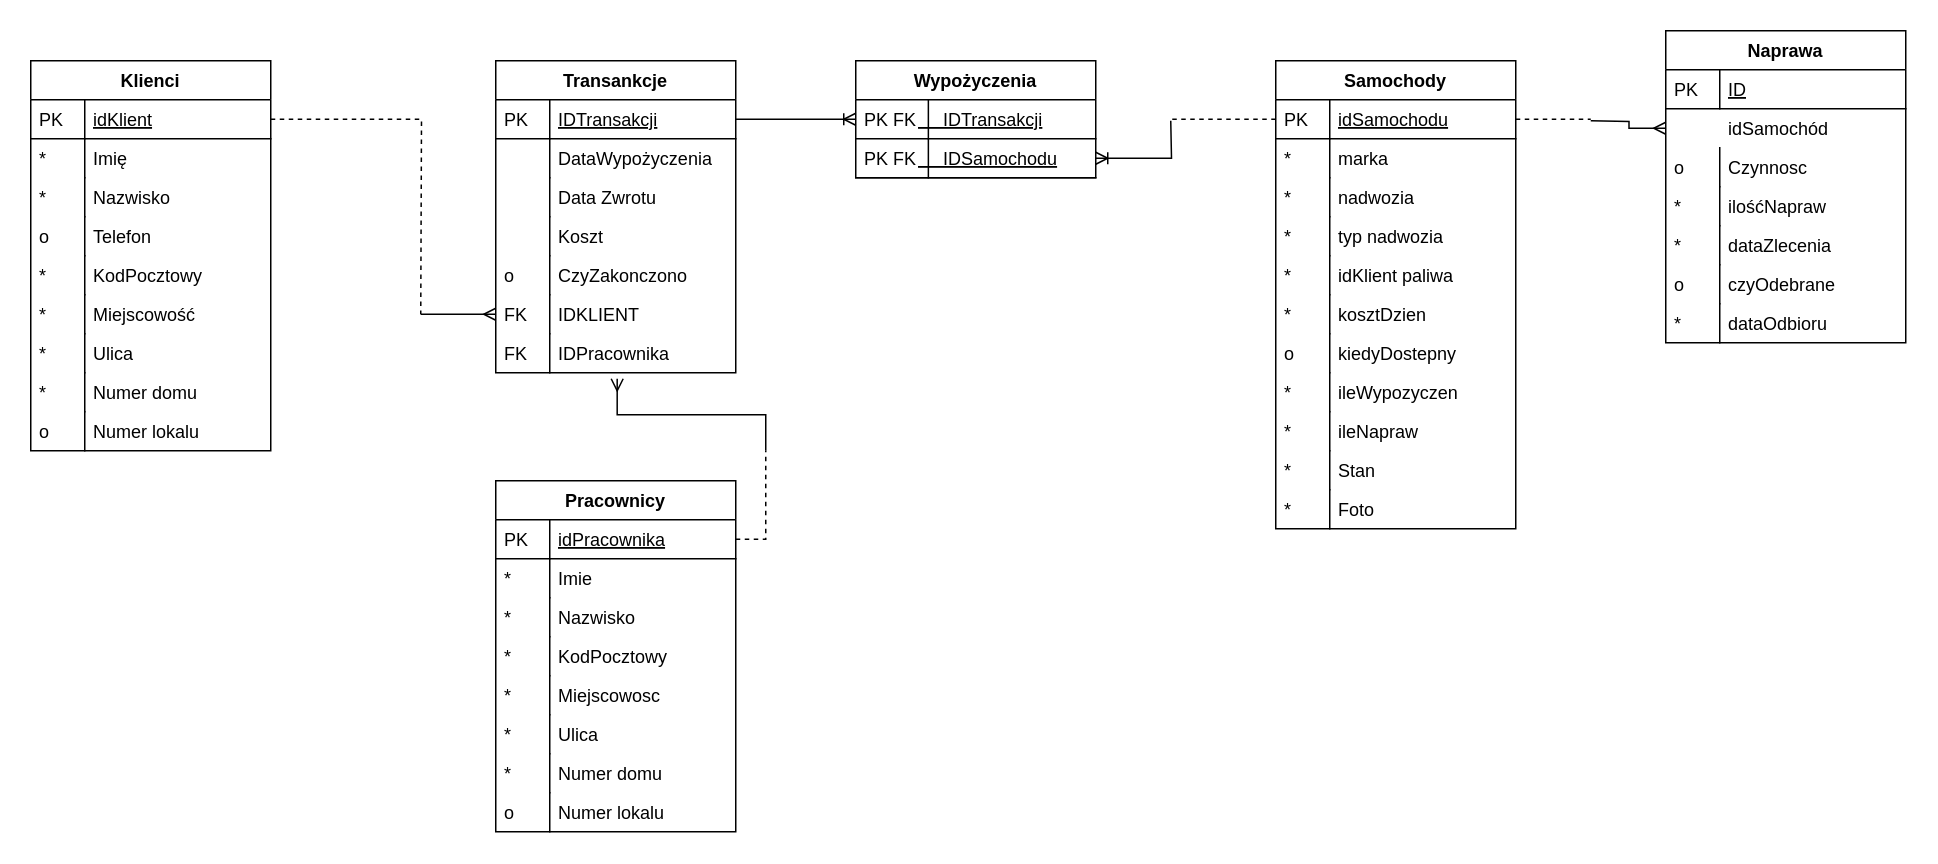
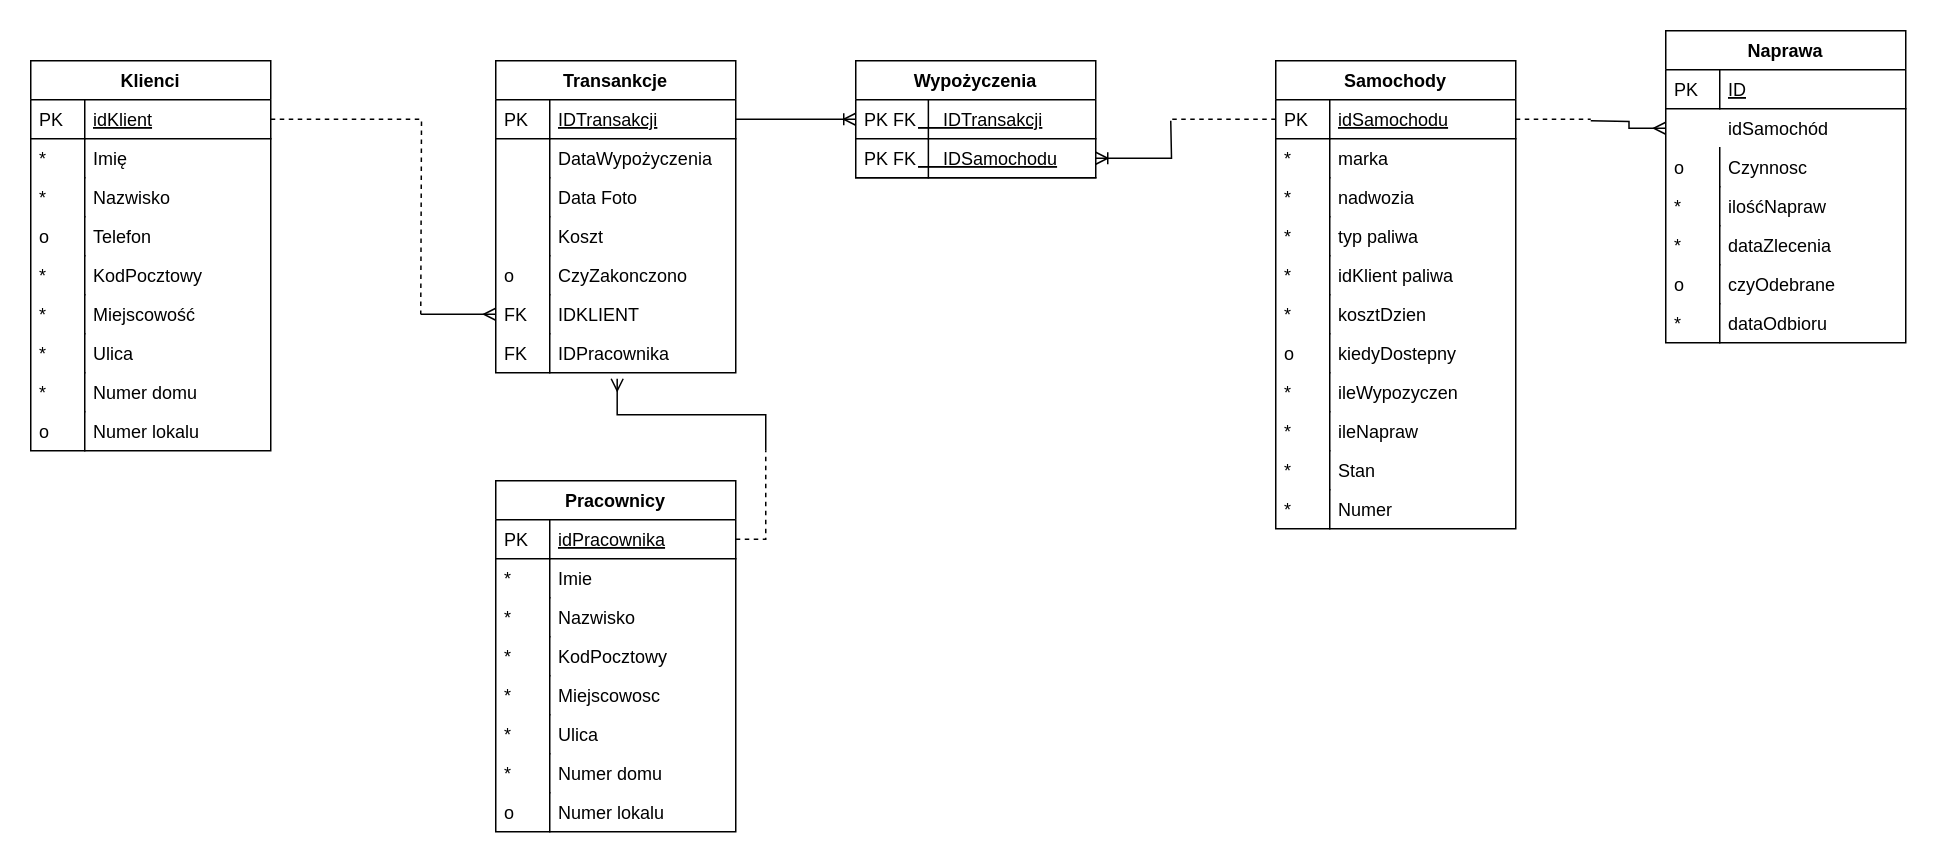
- <mxCell id="26" value="Data Zwrotu" style="shape=partialRectangle;top=0;left=0;right=0;bottom=0;align=left;verticalAlign=top;fillColor=none;spacingLeft=40;spacingRight=4;overflow=hidden;rotatable=0;points=[[0,0.5],[1,0.5]];portConstraint=eastwest;dropTarget=0;rounded=0;shadow=0;strokeWidth=1;" parent="21" vertex="1"><mxGeometry y="78" width="160" height="26" as="geometry" /></mxCell>
+ <mxCell id="26" value="Data Foto" style="shape=partialRectangle;top=0;left=0;right=0;bottom=0;align=left;verticalAlign=top;fillColor=none;spacingLeft=40;spacingRight=4;overflow=hidden;rotatable=0;points=[[0,0.5],[1,0.5]];portConstraint=eastwest;dropTarget=0;rounded=0;shadow=0;strokeWidth=1;" parent="21" vertex="1"><mxGeometry y="78" width="160" height="26" as="geometry" /></mxCell>
- <mxCell id="68" value="typ nadwozia" style="shape=partialRectangle;top=0;left=0;right=0;bottom=0;align=left;verticalAlign=top;fillColor=none;spacingLeft=40;spacingRight=4;overflow=hidden;rotatable=0;points=[[0,0.5],[1,0.5]];portConstraint=eastwest;dropTarget=0;rounded=0;shadow=0;strokeWidth=1;" parent="61" vertex="1"><mxGeometry y="104" width="160" height="26" as="geometry" /></mxCell>
+ <mxCell id="68" value="typ paliwa" style="shape=partialRectangle;top=0;left=0;right=0;bottom=0;align=left;verticalAlign=top;fillColor=none;spacingLeft=40;spacingRight=4;overflow=hidden;rotatable=0;points=[[0,0.5],[1,0.5]];portConstraint=eastwest;dropTarget=0;rounded=0;shadow=0;strokeWidth=1;" parent="61" vertex="1"><mxGeometry y="104" width="160" height="26" as="geometry" /></mxCell>
- <mxCell id="82" value="Foto" style="shape=partialRectangle;top=0;left=0;right=0;bottom=0;align=left;verticalAlign=top;fillColor=none;spacingLeft=40;spacingRight=4;overflow=hidden;rotatable=0;points=[[0,0.5],[1,0.5]];portConstraint=eastwest;dropTarget=0;rounded=0;shadow=0;strokeWidth=1;" parent="61" vertex="1"><mxGeometry y="286" width="160" height="26" as="geometry" /></mxCell>
+ <mxCell id="82" value="Numer" style="shape=partialRectangle;top=0;left=0;right=0;bottom=0;align=left;verticalAlign=top;fillColor=none;spacingLeft=40;spacingRight=4;overflow=hidden;rotatable=0;points=[[0,0.5],[1,0.5]];portConstraint=eastwest;dropTarget=0;rounded=0;shadow=0;strokeWidth=1;" parent="61" vertex="1"><mxGeometry y="286" width="160" height="26" as="geometry" /></mxCell>
